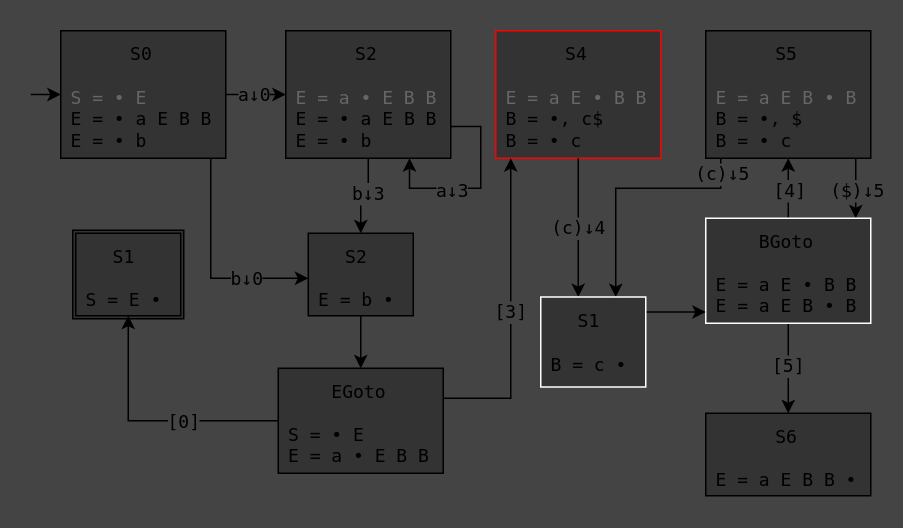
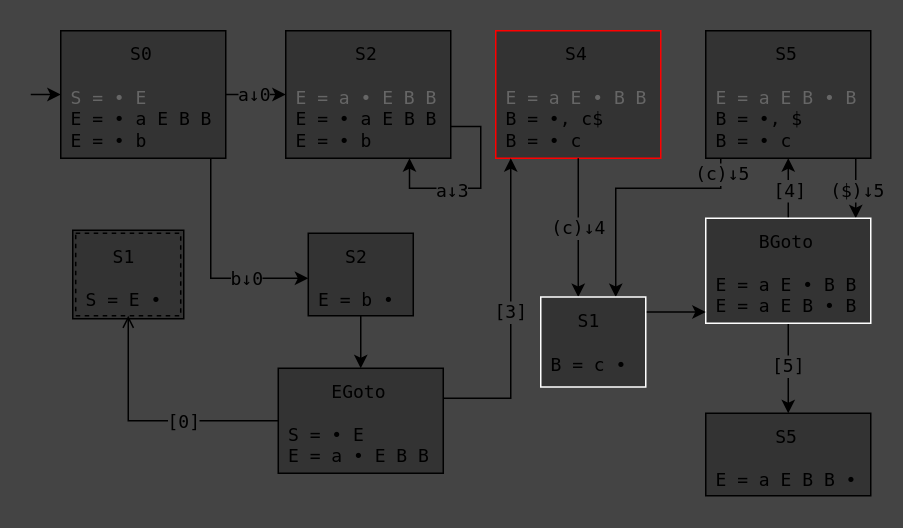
- <mxCell id="13" style="edgeStyle=orthogonalEdgeStyle;rounded=0;orthogonalLoop=1;jettySize=auto;html=1;" parent="1" source="15" target="11" edge="1"><mxGeometry relative="1" as="geometry" /></mxCell>
- <mxCell id="14" value="b↓3" style="edgeLabel;html=1;align=center;verticalAlign=middle;resizable=0;points=[];rounded=0;strokeColor=default;spacing=10;fontFamily=monospace;fontSize=12;fontColor=default;labelBackgroundColor=#444444;fillColor=default;gradientColor=none;" parent="13" vertex="1" connectable="0"><mxGeometry x="-0.156" y="2" relative="1" as="geometry"><mxPoint x="-3" as="offset" /></mxGeometry></mxCell>
- <mxCell id="8" value="&lt;div style=&quot;text-align: center;&quot;&gt;S1&lt;/div&gt;&lt;div&gt;&lt;br&gt;&lt;/div&gt;&lt;div&gt;S = E&amp;nbsp;&lt;span style=&quot;background-color: initial;&quot;&gt;•&lt;/span&gt;&lt;/div&gt;" style="rounded=0;whiteSpace=wrap;html=1;fontFamily=monospace;align=left;spacing=7;verticalAlign=top;spacingTop=-3;fillColor=#333333;" parent="1" vertex="1"><mxGeometry x="49.98" y="155" width="70" height="55" as="geometry" /></mxCell>
+ <mxCell id="8" value="&lt;div style=&quot;text-align: center;&quot;&gt;S1&lt;/div&gt;&lt;div&gt;&lt;br&gt;&lt;/div&gt;&lt;div&gt;S = E&amp;nbsp;&lt;span style=&quot;background-color: initial;&quot;&gt;•&lt;/span&gt;&lt;/div&gt;" style="rounded=0;whiteSpace=wrap;html=1;fontFamily=monospace;align=left;spacing=7;verticalAlign=top;spacingTop=-3;fillColor=#333333;dashed=1;" parent="1" vertex="1"><mxGeometry x="49.98" y="155" width="70" height="55" as="geometry" /></mxCell>
- <mxCell id="24" style="edgeStyle=orthogonalEdgeStyle;rounded=0;orthogonalLoop=1;jettySize=auto;html=1;fontFamily=monospace;fontSize=12;fontColor=default;labelBackgroundColor=#444444;resizable=0;" parent="1" source="26" target="8" edge="1"><mxGeometry relative="1" as="geometry" /></mxCell>
+ <mxCell id="24" style="edgeStyle=orthogonalEdgeStyle;rounded=0;orthogonalLoop=1;jettySize=auto;html=1;fontFamily=monospace;fontSize=12;fontColor=default;labelBackgroundColor=#444444;resizable=0;endArrow=open;" parent="1" source="26" target="8" edge="1"><mxGeometry relative="1" as="geometry" /></mxCell>
- <mxCell id="32" value="&lt;div style=&quot;text-align: center;&quot;&gt;S6&lt;/div&gt;&lt;div&gt;&lt;br&gt;&lt;/div&gt;&lt;div style=&quot;text-align: center;&quot;&gt;&lt;span style=&quot;text-align: left;&quot;&gt;E = a E&lt;/span&gt;&lt;span style=&quot;background-color: initial; text-align: left;&quot;&gt;&amp;nbsp;B&lt;/span&gt;&lt;span style=&quot;background-color: initial; text-align: left;&quot;&gt;&amp;nbsp;B&lt;/span&gt;&lt;span style=&quot;background-color: initial; text-align: left;&quot;&gt;&amp;nbsp;&lt;/span&gt;&lt;span style=&quot;background-color: initial; text-align: left;&quot;&gt;•&lt;/span&gt;&lt;/div&gt;" style="rounded=0;whiteSpace=wrap;html=1;fontFamily=monospace;align=left;spacing=7;verticalAlign=top;spacingTop=-3;fillColor=#333333;" parent="1" vertex="1"><mxGeometry x="470" y="275" width="110" height="55" as="geometry" /></mxCell>
+ <mxCell id="32" value="&lt;div style=&quot;text-align: center;&quot;&gt;S5&lt;/div&gt;&lt;div&gt;&lt;br&gt;&lt;/div&gt;&lt;div style=&quot;text-align: center;&quot;&gt;&lt;span style=&quot;text-align: left;&quot;&gt;E = a E&lt;/span&gt;&lt;span style=&quot;background-color: initial; text-align: left;&quot;&gt;&amp;nbsp;B&lt;/span&gt;&lt;span style=&quot;background-color: initial; text-align: left;&quot;&gt;&amp;nbsp;B&lt;/span&gt;&lt;span style=&quot;background-color: initial; text-align: left;&quot;&gt;&amp;nbsp;&lt;/span&gt;&lt;span style=&quot;background-color: initial; text-align: left;&quot;&gt;•&lt;/span&gt;&lt;/div&gt;" style="rounded=0;whiteSpace=wrap;html=1;fontFamily=monospace;align=left;spacing=7;verticalAlign=top;spacingTop=-3;fillColor=#333333;" parent="1" vertex="1"><mxGeometry x="470" y="275" width="110" height="55" as="geometry" /></mxCell>
